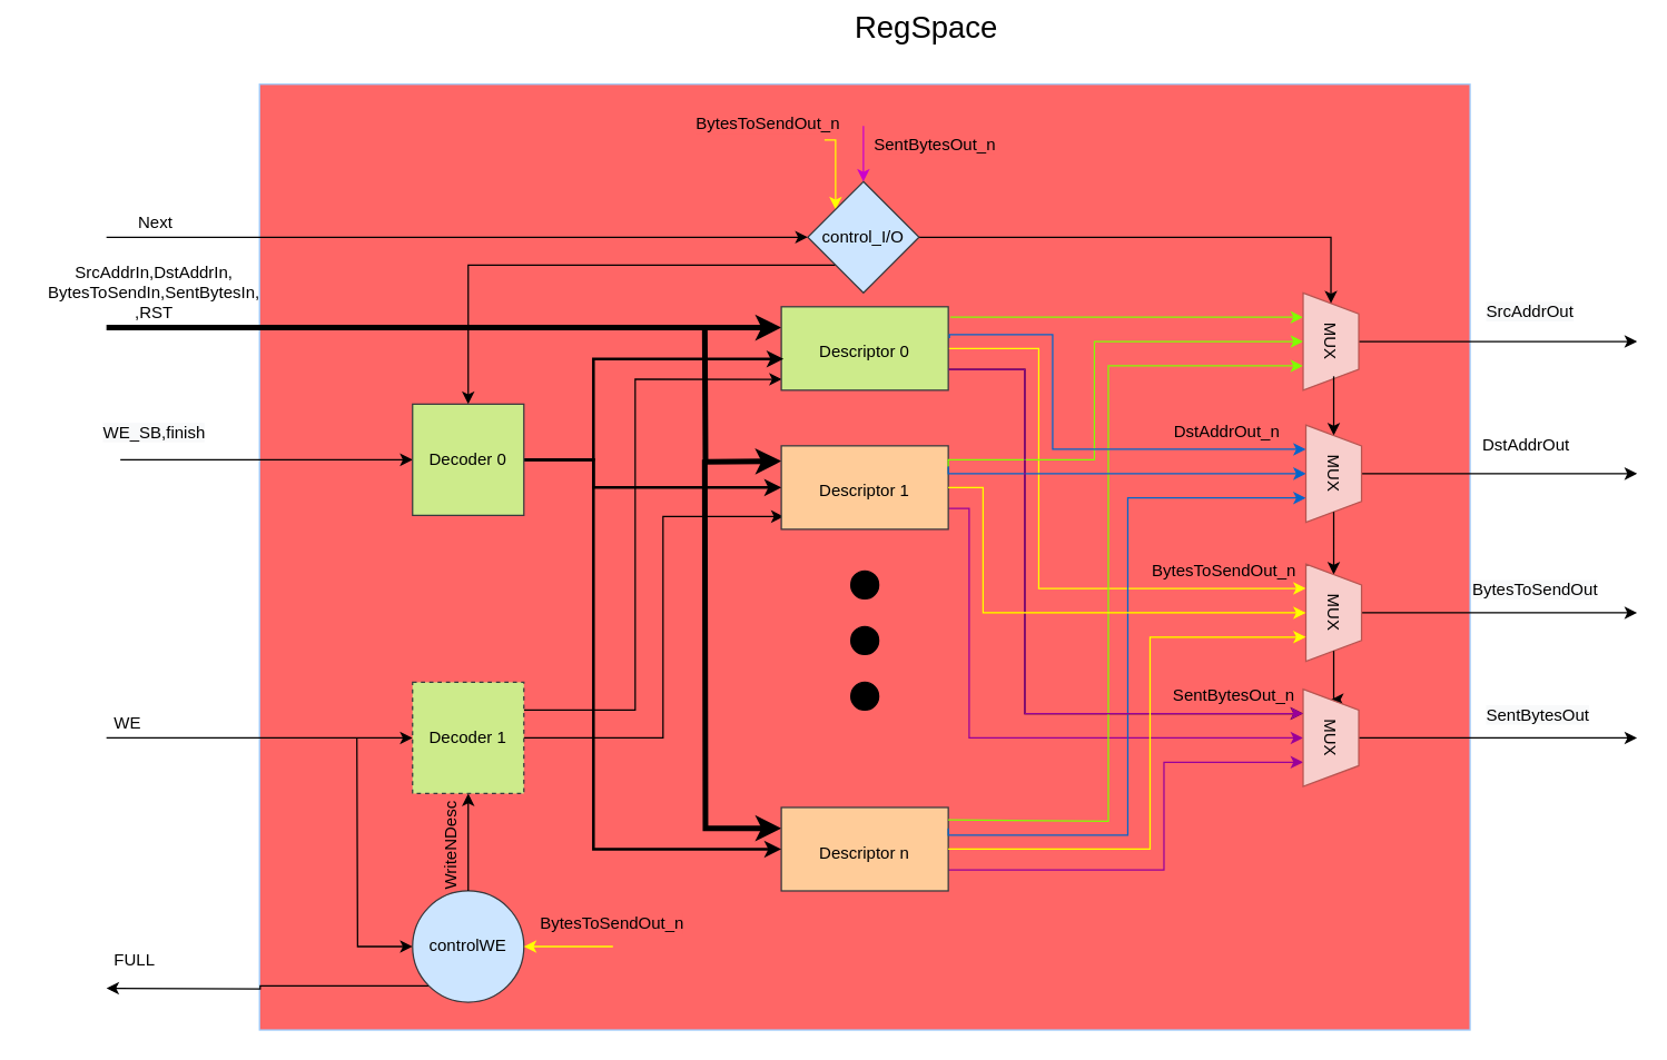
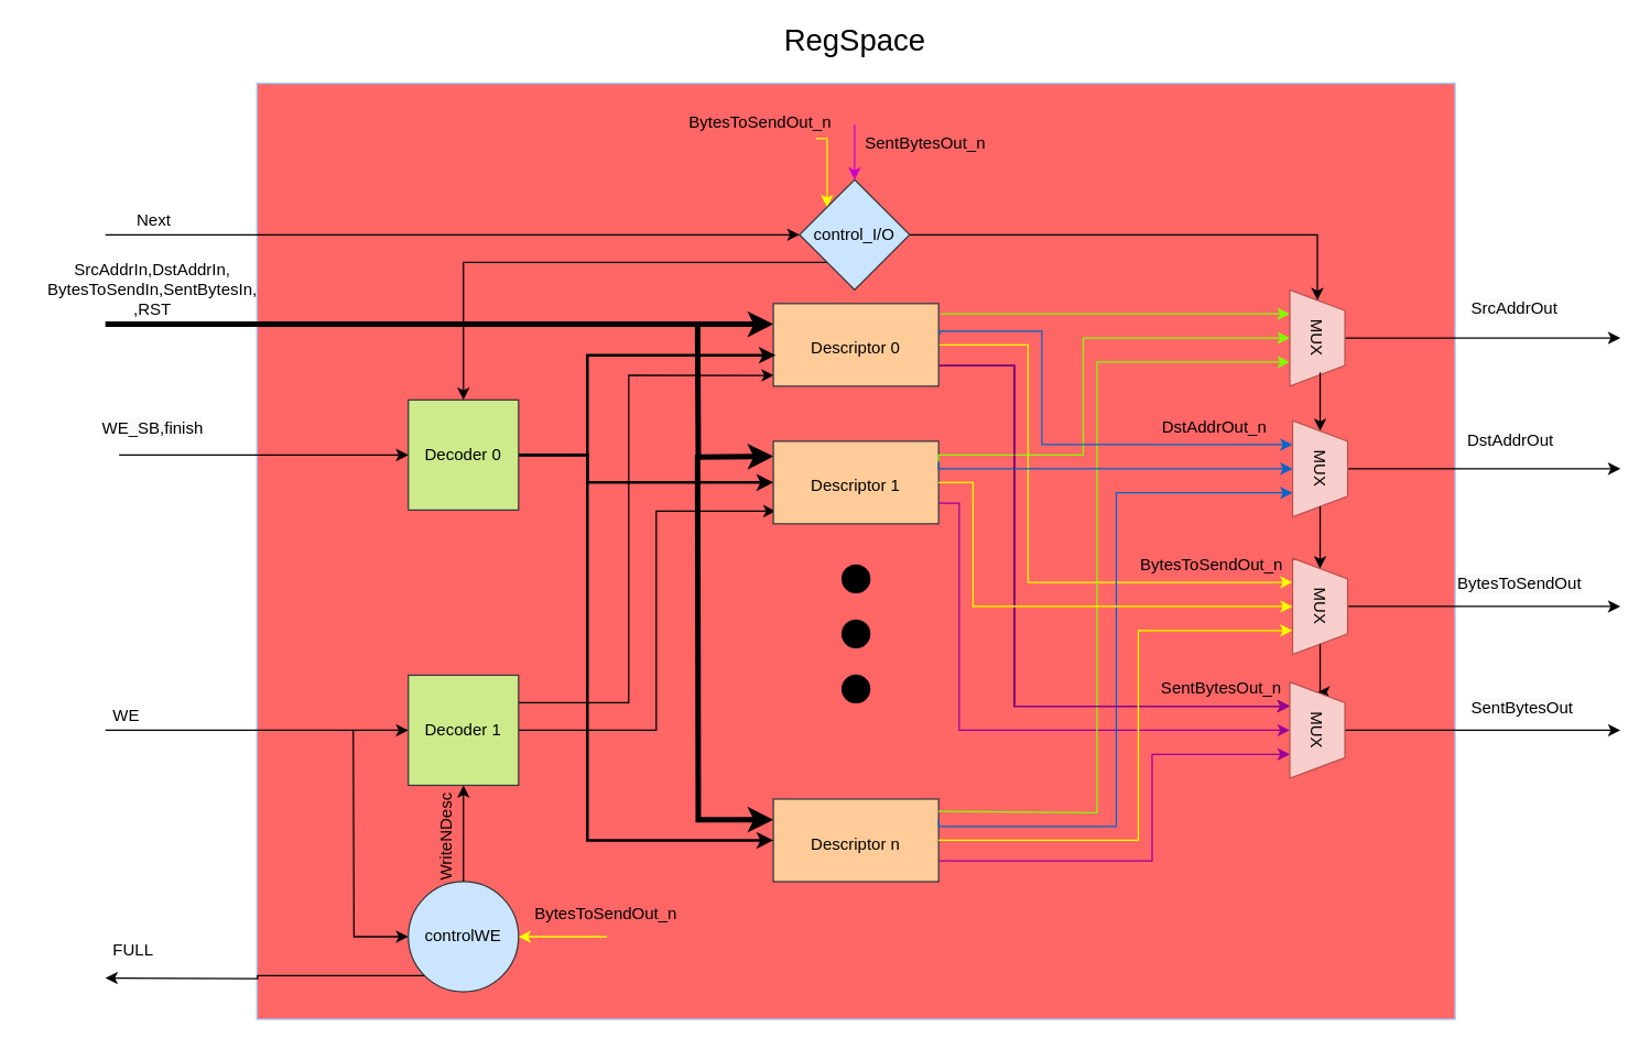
- <mxCell id="3" value="&lt;font style=&quot;font-size: 22px;&quot;&gt;RegSpace&lt;/font&gt;" style="text;html=1;align=center;verticalAlign=middle;resizable=0;points=[];autosize=1;strokeColor=none;fillColor=none;" parent="1" vertex="1"><mxGeometry x="605" y="10" width="120" height="20" as="geometry" /></mxCell>
+ <mxCell id="3" value="&lt;font style=&quot;font-size: 22px;&quot;&gt;RegSpace&lt;/font&gt;" style="text;html=1;align=center;verticalAlign=middle;resizable=0;points=[];autosize=1;strokeColor=none;fillColor=none;" parent="1" vertex="1"><mxGeometry x="560" y="20" width="120" height="20" as="geometry" /></mxCell>
- <mxCell id="8" value="&lt;font style=&quot;font-size: 12px;&quot;&gt;Descriptor 0&lt;/font&gt;" style="rounded=0;whiteSpace=wrap;html=1;fontSize=22;fillColor=#cdeb8b;strokeColor=#36393d;" parent="1" vertex="1"><mxGeometry x="561" y="220" width="120" height="60" as="geometry" /></mxCell>
+ <mxCell id="8" value="&lt;font style=&quot;font-size: 12px;&quot;&gt;Descriptor 0&lt;/font&gt;" style="rounded=0;whiteSpace=wrap;html=1;fontSize=22;fillColor=#ffcc99;strokeColor=#36393d;" parent="1" vertex="1"><mxGeometry x="561" y="220" width="120" height="60" as="geometry" /></mxCell>
- <mxCell id="26" value="Decoder 1" style="whiteSpace=wrap;html=1;aspect=fixed;fontSize=12;fillColor=#cdeb8b;strokeColor=#36393d;dashed=1;" parent="1" vertex="1"><mxGeometry x="296" y="490" width="80" height="80" as="geometry" /></mxCell>
+ <mxCell id="26" value="Decoder 1" style="whiteSpace=wrap;html=1;aspect=fixed;fontSize=12;fillColor=#cdeb8b;strokeColor=#36393d;" parent="1" vertex="1"><mxGeometry x="296" y="490" width="80" height="80" as="geometry" /></mxCell>
